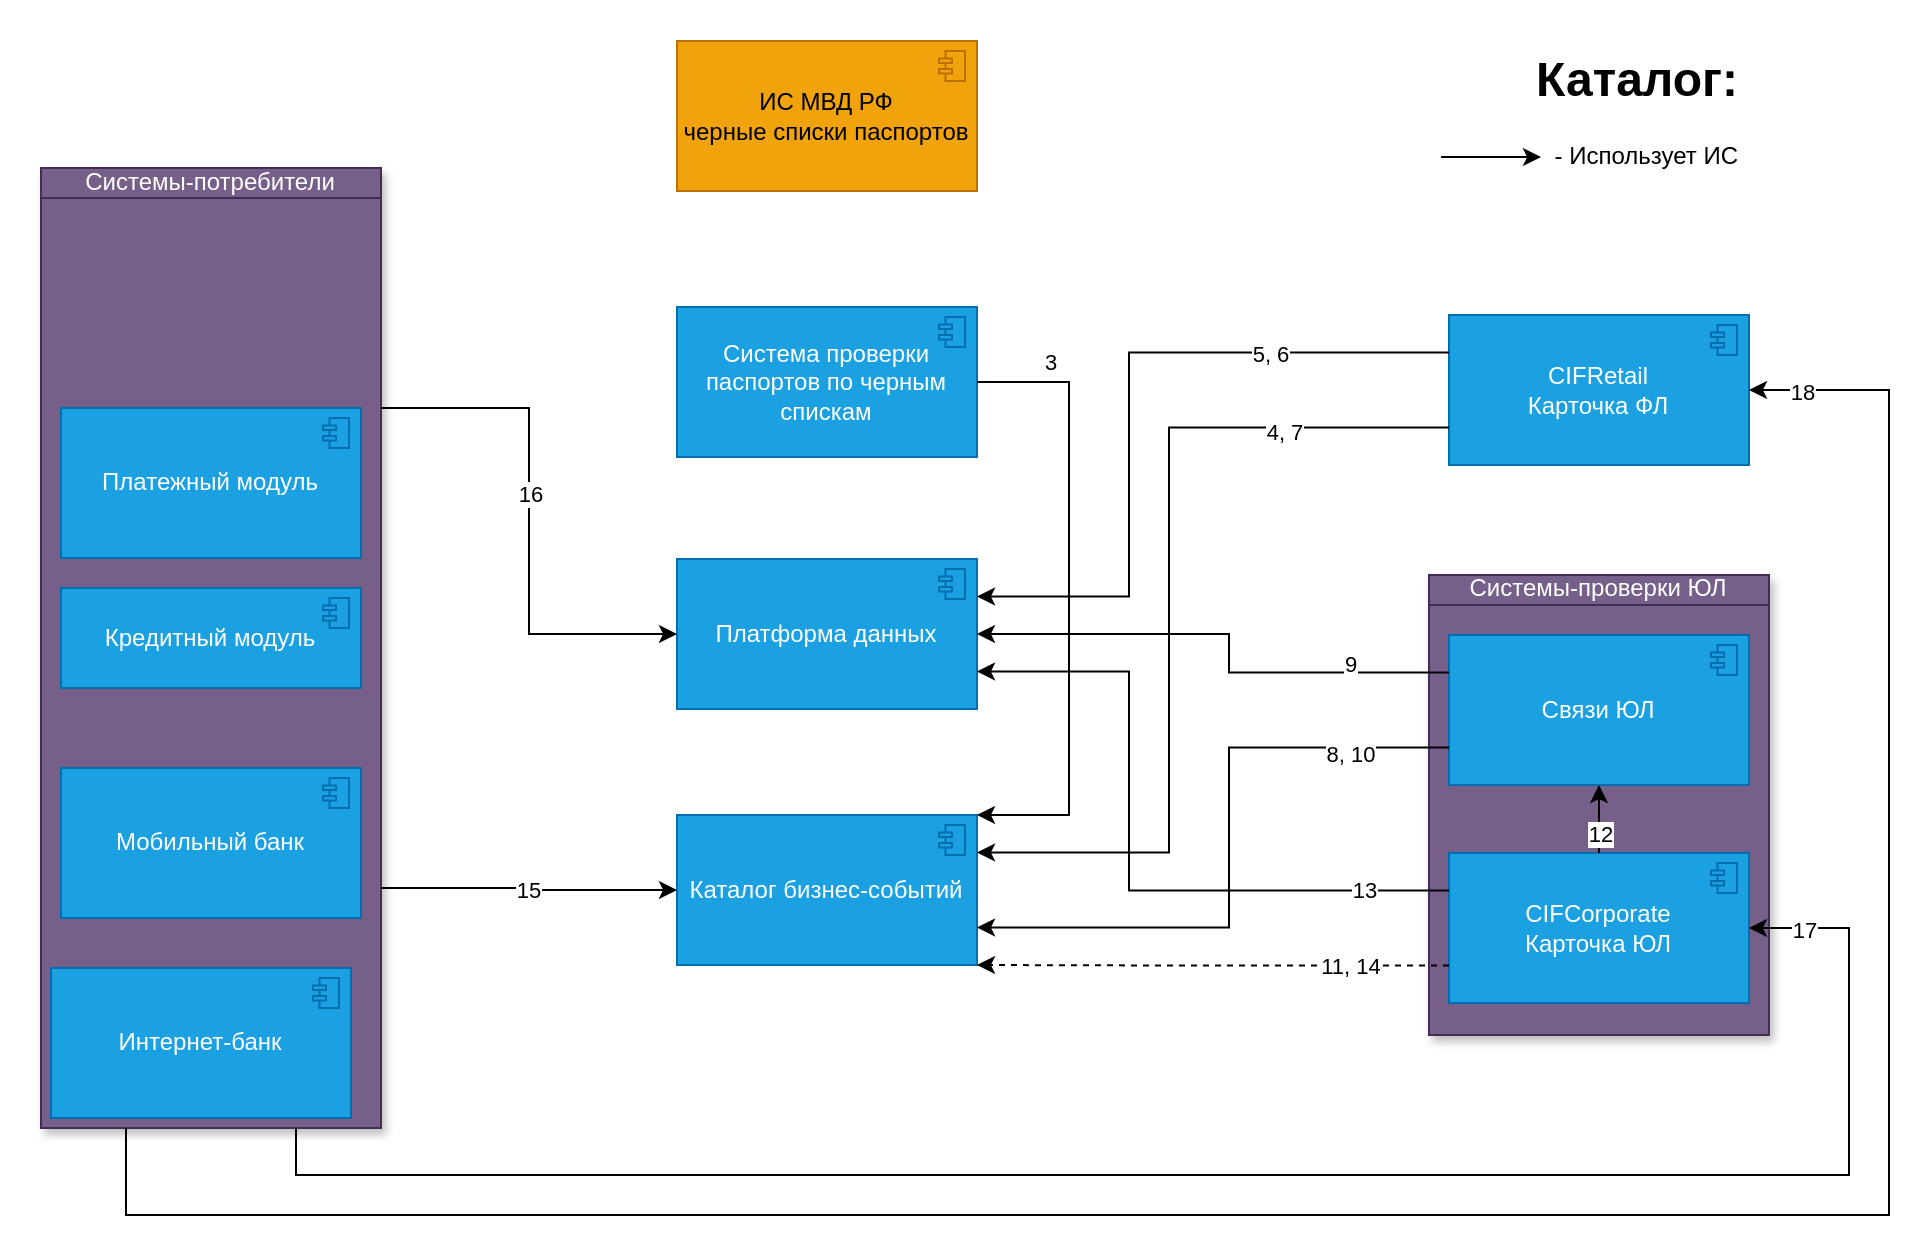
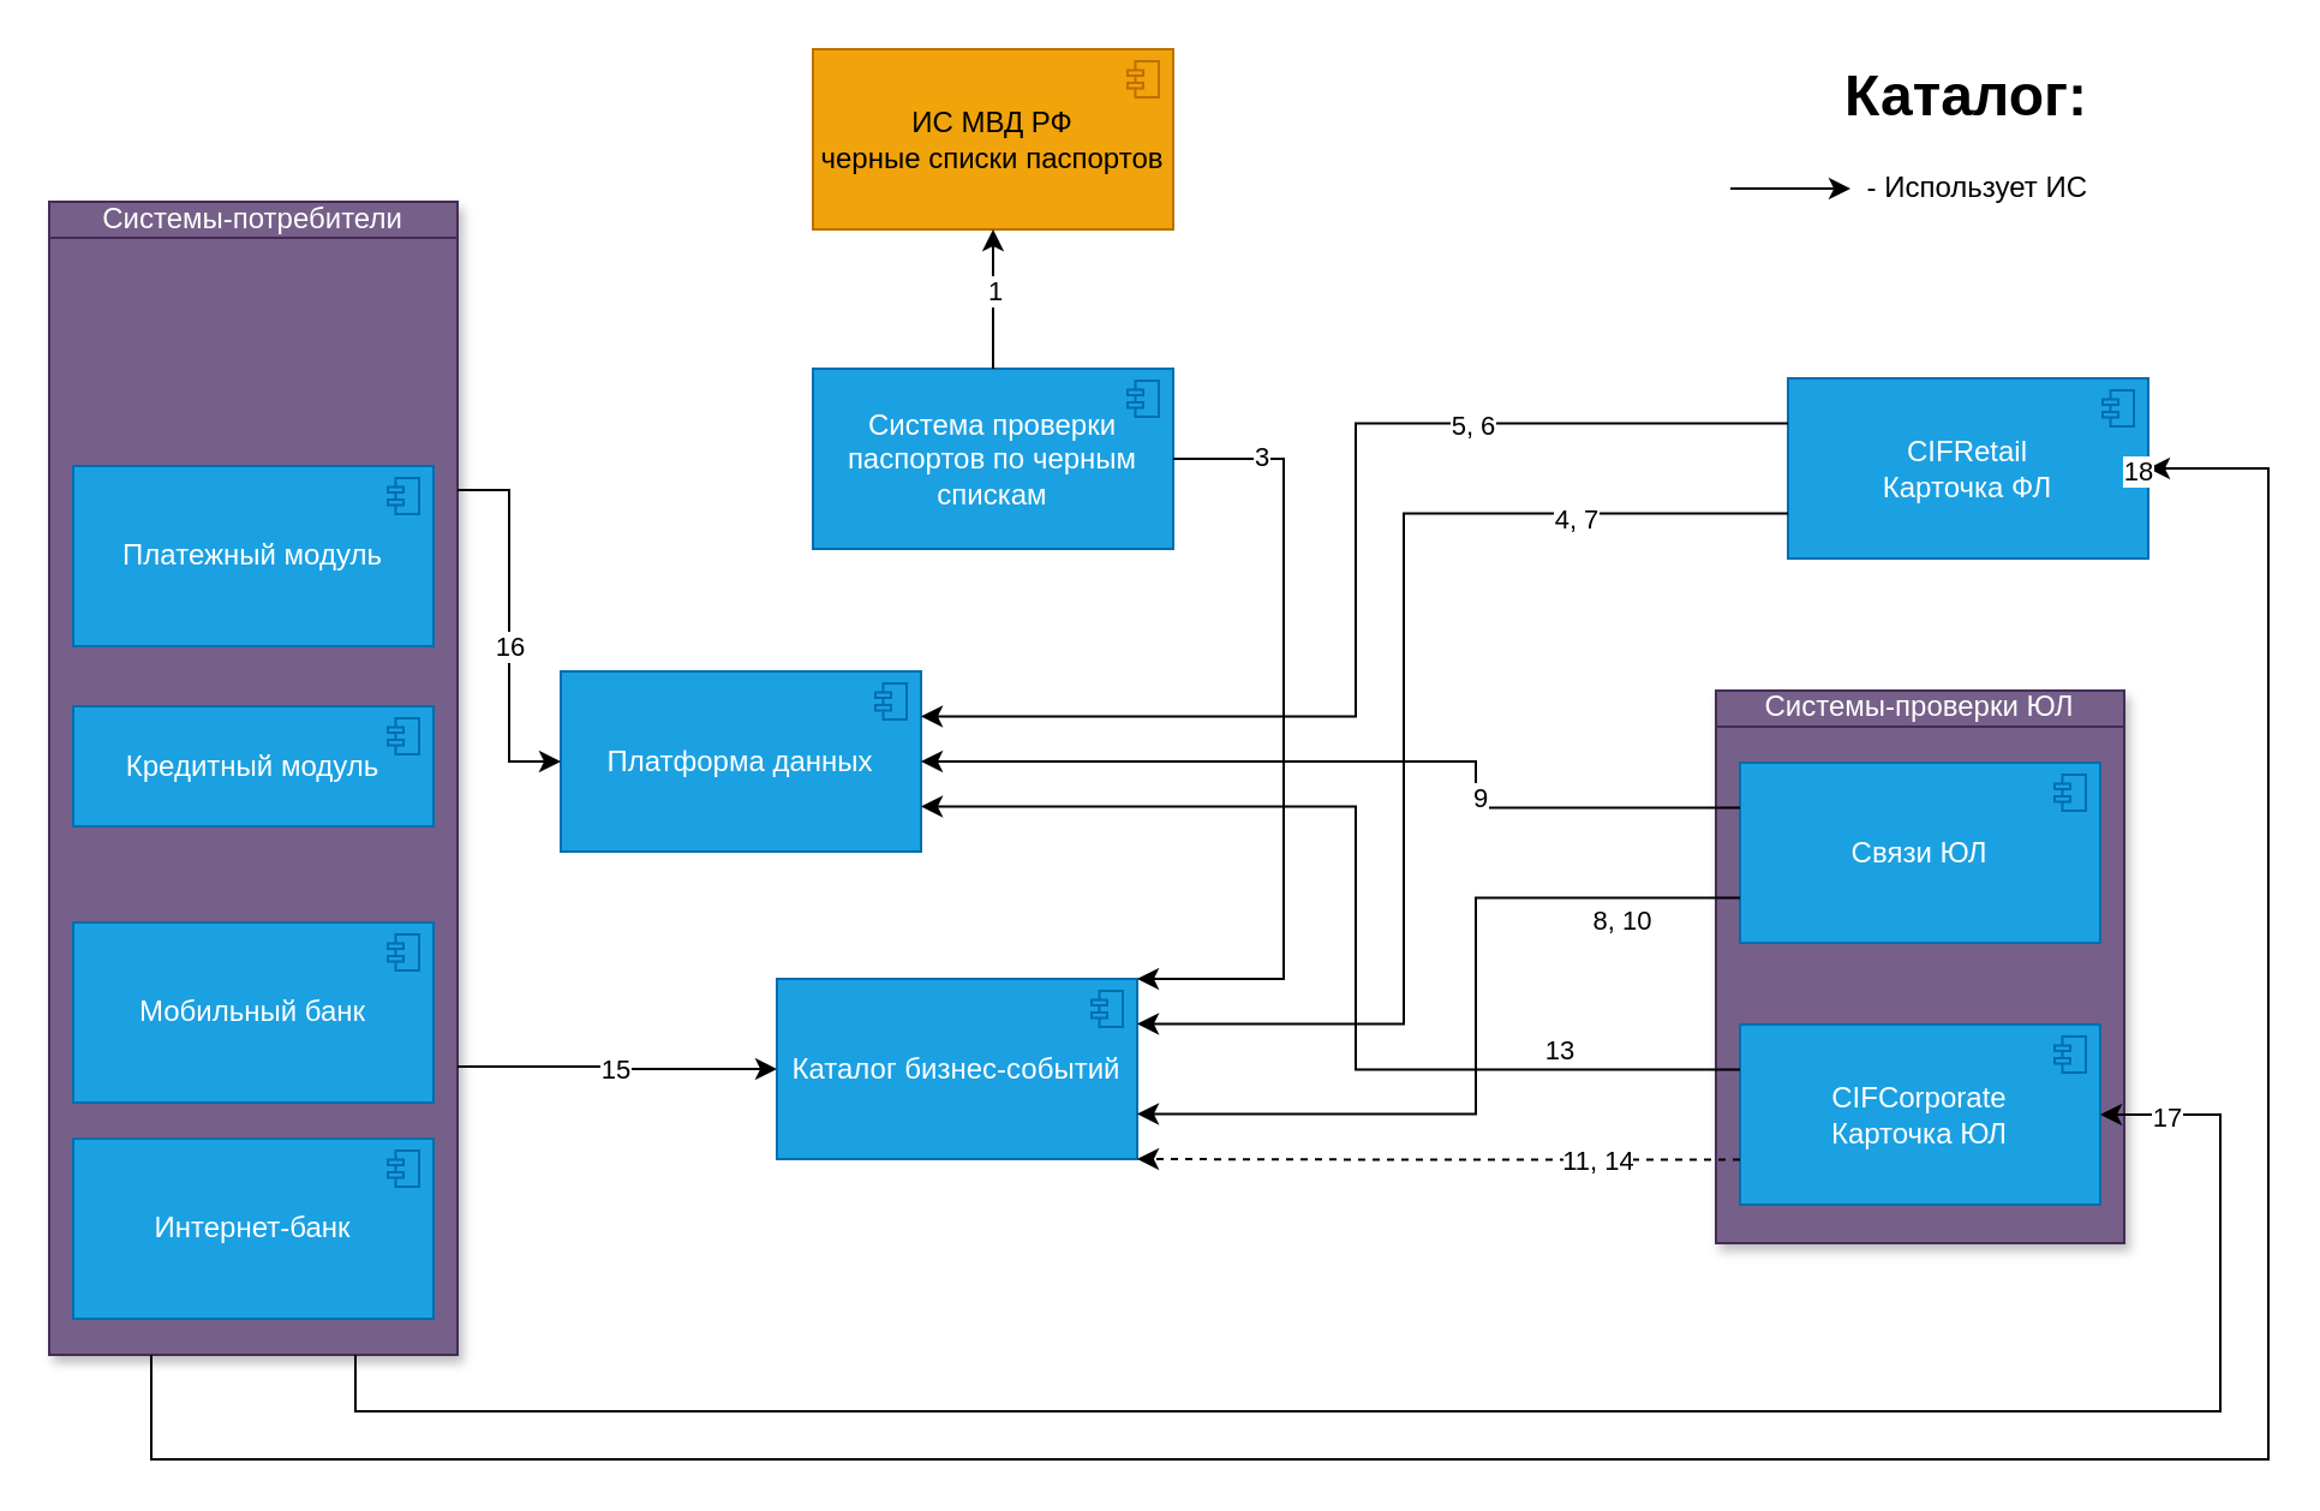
+ <mxCell id="10" value="" style="endArrow=classic;html=1;rounded=0;exitX=0.5;exitY=0;exitDx=0;exitDy=0;exitPerimeter=0;entryX=0.5;entryY=1;entryDx=0;entryDy=0;entryPerimeter=0;" edge="1" parent="1" source="3" target="4"><mxGeometry width="50" height="50" relative="1" as="geometry"><mxPoint x="494" y="163" as="sourcePoint" /><mxPoint x="544" y="113" as="targetPoint" /></mxGeometry></mxCell>
+ <mxCell id="11" value="1" style="edgeLabel;html=1;align=center;verticalAlign=middle;resizable=0;points=[];" vertex="1" connectable="0" parent="10"><mxGeometry x="-0.303" y="-2" relative="1" as="geometry"><mxPoint x="-2" y="-13" as="offset" /></mxGeometry></mxCell>
- <mxCell id="6" value="CIFRetail&lt;br&gt;Карточка ФЛ" style="html=1;outlineConnect=0;whiteSpace=wrap;fillColor=#1ba1e2;shape=mxgraph.archimate3.application;appType=comp;archiType=square;fontColor=#ffffff;strokeColor=#006EAF;" vertex="1" parent="1"><mxGeometry x="724" y="157" width="150" height="75" as="geometry" /></mxCell>
+ <mxCell id="6" value="CIFRetail&lt;br&gt;Карточка ФЛ" style="html=1;outlineConnect=0;whiteSpace=wrap;fillColor=#1ba1e2;shape=mxgraph.archimate3.application;appType=comp;archiType=square;fontColor=#ffffff;strokeColor=#006EAF;" vertex="1" parent="1"><mxGeometry x="744" y="157" width="150" height="75" as="geometry" /></mxCell>
- <mxCell id="27" value="Платежный модуль" style="html=1;outlineConnect=0;whiteSpace=wrap;fillColor=#1ba1e2;shape=mxgraph.archimate3.application;appType=comp;archiType=square;fontColor=#ffffff;strokeColor=#006EAF;" vertex="1" parent="1"><mxGeometry x="30" y="203.5" width="150" height="75" as="geometry" /></mxCell>
+ <mxCell id="27" value="Платежный модуль" style="html=1;outlineConnect=0;whiteSpace=wrap;fillColor=#1ba1e2;shape=mxgraph.archimate3.application;appType=comp;archiType=square;fontColor=#ffffff;strokeColor=#006EAF;" vertex="1" parent="1"><mxGeometry x="30" y="193.5" width="150" height="75" as="geometry" /></mxCell>
- <mxCell id="9" value="Платформа данных" style="html=1;outlineConnect=0;whiteSpace=wrap;fillColor=#1ba1e2;shape=mxgraph.archimate3.application;appType=comp;archiType=square;fontColor=#ffffff;strokeColor=#006EAF;" vertex="1" parent="1"><mxGeometry x="338" y="279" width="150" height="75" as="geometry" /></mxCell>
+ <mxCell id="9" value="Платформа данных" style="html=1;outlineConnect=0;whiteSpace=wrap;fillColor=#1ba1e2;shape=mxgraph.archimate3.application;appType=comp;archiType=square;fontColor=#ffffff;strokeColor=#006EAF;" vertex="1" parent="1"><mxGeometry x="233" y="279" width="150" height="75" as="geometry" /></mxCell>
- <mxCell id="22" value="" style="endArrow=classic;html=1;rounded=0;exitX=0.5;exitY=0;exitDx=0;exitDy=0;exitPerimeter=0;entryX=0.5;entryY=1;entryDx=0;entryDy=0;entryPerimeter=0;" edge="1" parent="1" source="7" target="5"><mxGeometry width="50" height="50" relative="1" as="geometry"><mxPoint x="814" y="477" as="sourcePoint" /><mxPoint x="864" y="427" as="targetPoint" /></mxGeometry></mxCell>
- <mxCell id="23" value="12" style="edgeLabel;html=1;align=center;verticalAlign=middle;resizable=0;points=[];" vertex="1" connectable="0" parent="22"><mxGeometry x="-0.186" relative="1" as="geometry"><mxPoint y="4" as="offset" /></mxGeometry></mxCell>
- <mxCell id="8" value="Каталог бизнес-событий" style="html=1;outlineConnect=0;whiteSpace=wrap;fillColor=#1ba1e2;shape=mxgraph.archimate3.application;appType=comp;archiType=square;fontColor=#ffffff;strokeColor=#006EAF;" vertex="1" parent="1"><mxGeometry x="338" y="407" width="150" height="75" as="geometry" /></mxCell>
+ <mxCell id="8" value="Каталог бизнес-событий" style="html=1;outlineConnect=0;whiteSpace=wrap;fillColor=#1ba1e2;shape=mxgraph.archimate3.application;appType=comp;archiType=square;fontColor=#ffffff;strokeColor=#006EAF;" vertex="1" parent="1"><mxGeometry x="323" y="407" width="150" height="75" as="geometry" /></mxCell>
- <mxCell id="30" value="Интернет-банк" style="html=1;outlineConnect=0;whiteSpace=wrap;fillColor=#1ba1e2;shape=mxgraph.archimate3.application;appType=comp;archiType=square;fontColor=#ffffff;strokeColor=#006EAF;" vertex="1" parent="1"><mxGeometry x="25" y="483.5" width="150" height="75" as="geometry" /></mxCell>
+ <mxCell id="30" value="Интернет-банк" style="html=1;outlineConnect=0;whiteSpace=wrap;fillColor=#1ba1e2;shape=mxgraph.archimate3.application;appType=comp;archiType=square;fontColor=#ffffff;strokeColor=#006EAF;" vertex="1" parent="1"><mxGeometry x="30" y="473.5" width="150" height="75" as="geometry" /></mxCell>
